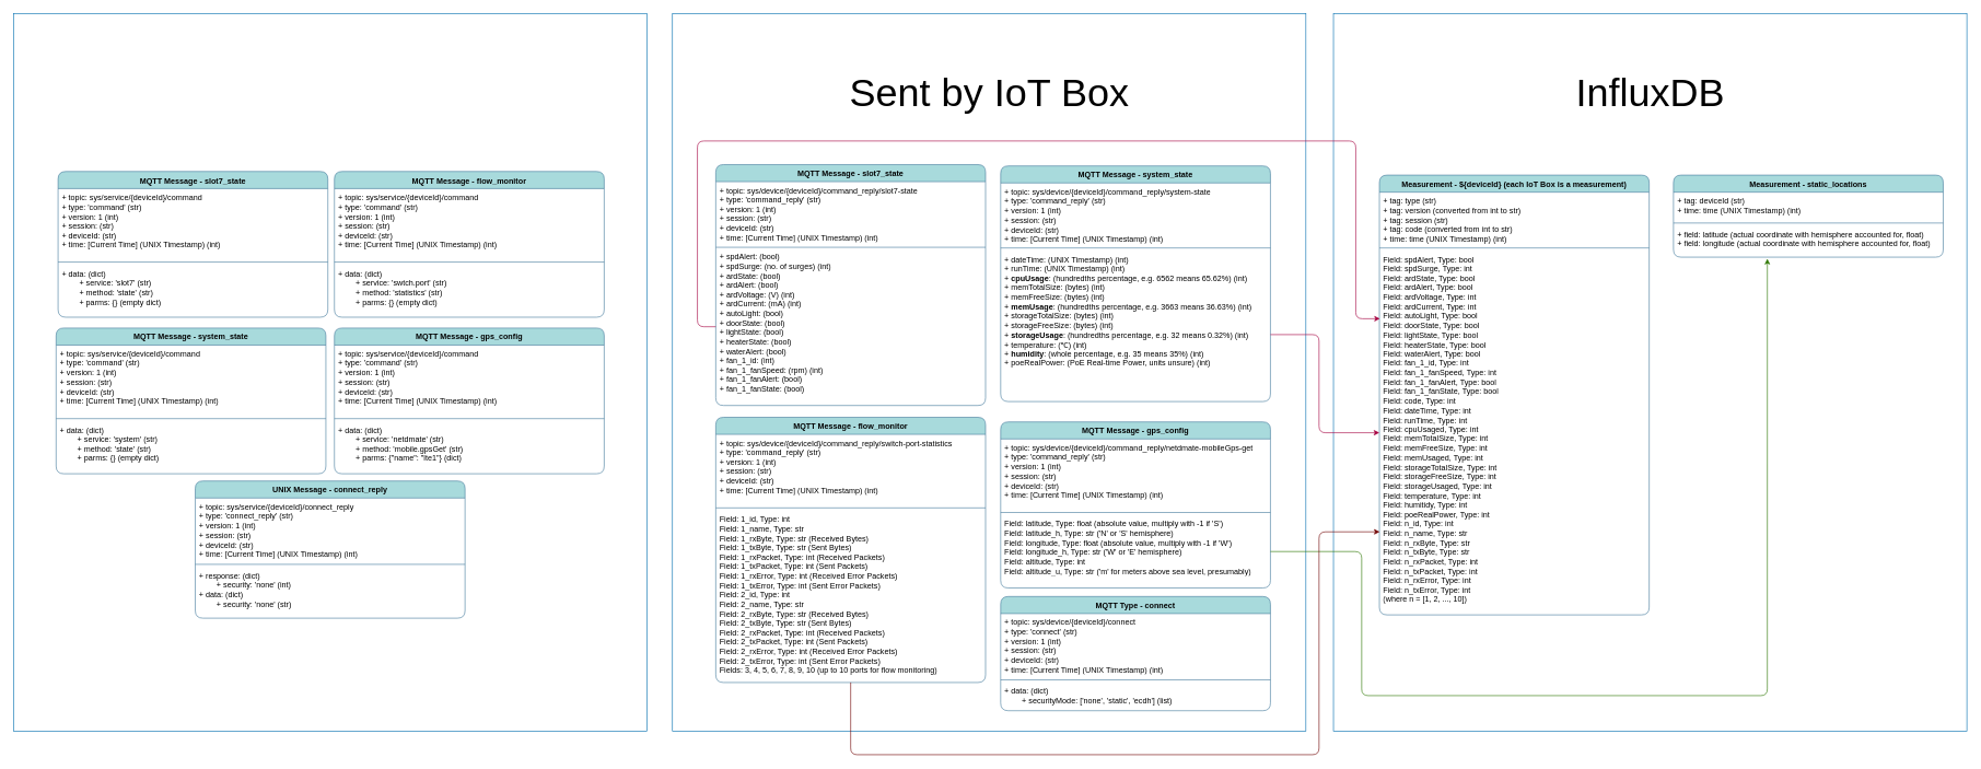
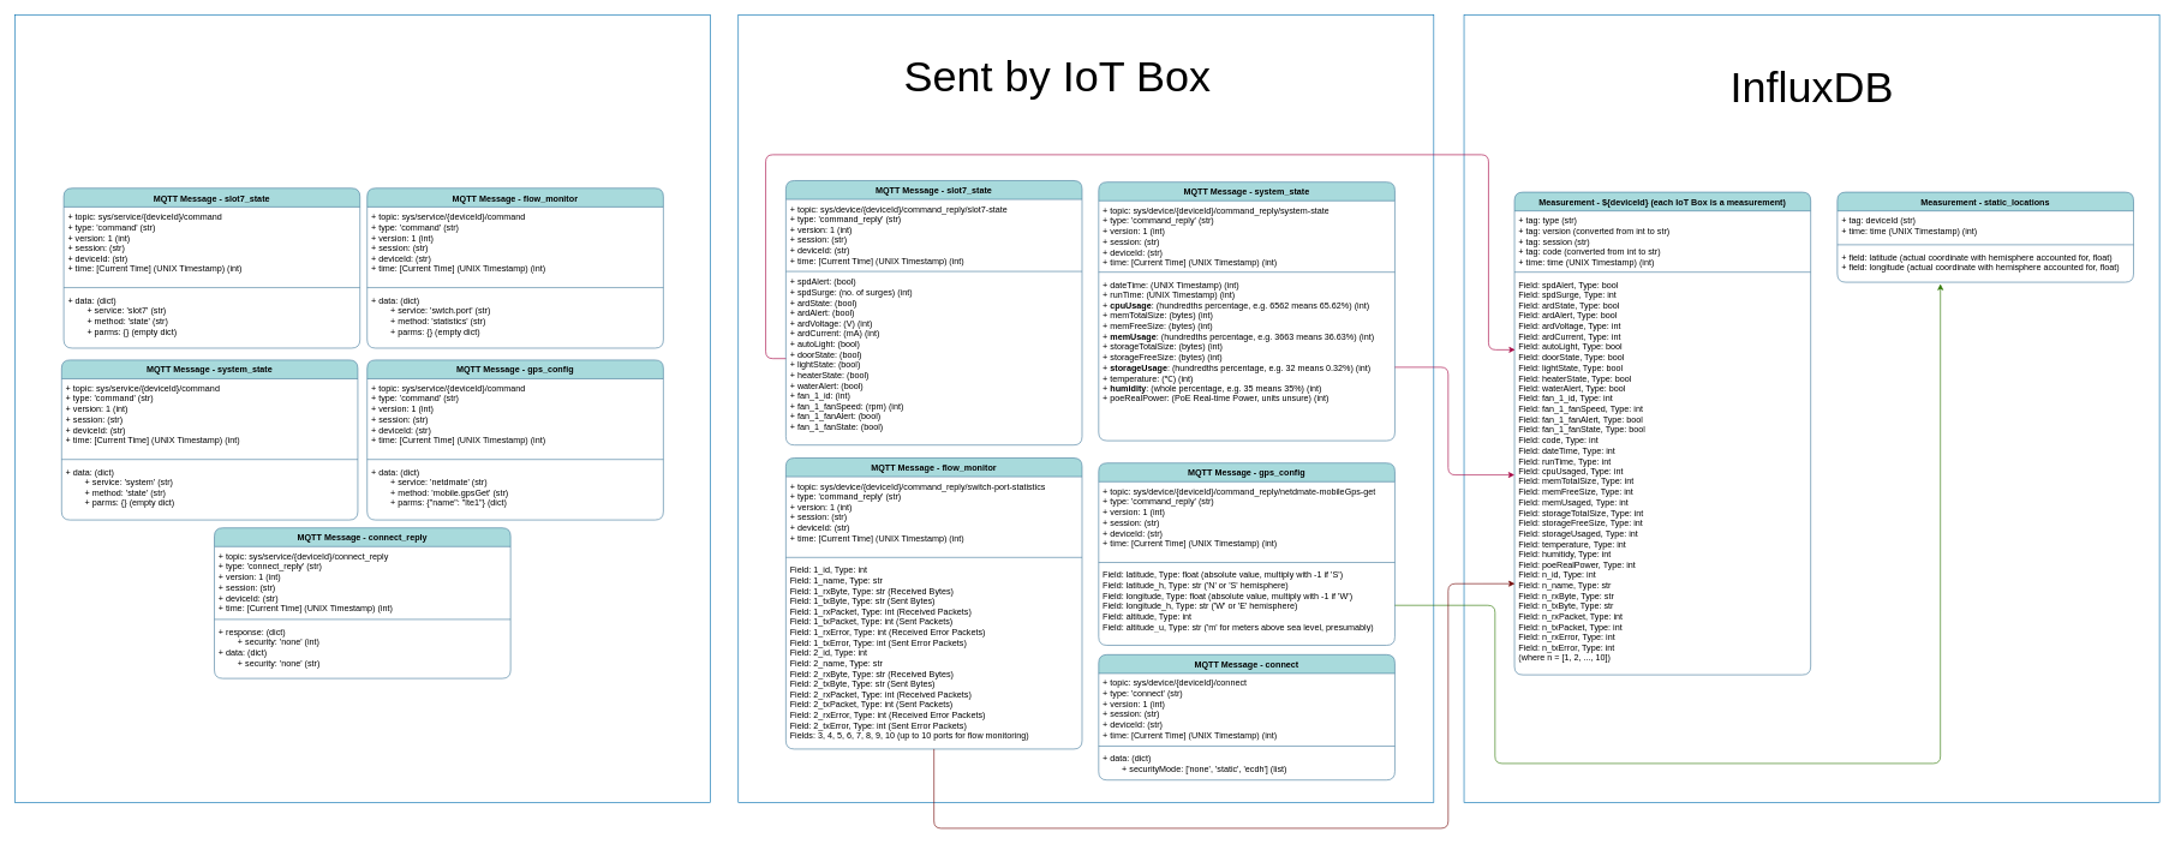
- <mxCell id="56" value="&lt;font style=&quot;font-size: 60px;&quot;&gt;Sent by IoT Box&lt;/font&gt;" style="text;html=1;align=center;verticalAlign=middle;whiteSpace=wrap;rounded=0;fontColor=#000000;" parent="1" vertex="1"><mxGeometry x="1164.5" y="71.5" width="684" height="136" as="geometry" /></mxCell>
+ <mxCell id="56" value="&lt;font style=&quot;font-size: 60px;&quot;&gt;Sent by IoT Box&lt;/font&gt;" style="text;html=1;align=center;verticalAlign=middle;whiteSpace=wrap;rounded=0;fontColor=#000000;" parent="1" vertex="1"><mxGeometry x="1124.5" y="36.5" width="684" height="136" as="geometry" /></mxCell>
- <mxCell id="57" value="&lt;font style=&quot;font-size: 60px;&quot;&gt;InfluxDB&lt;/font&gt;" style="text;html=1;align=center;verticalAlign=middle;whiteSpace=wrap;rounded=0;fontColor=#000000;" parent="1" vertex="1"><mxGeometry x="2171.5" y="71.5" width="684" height="136" as="geometry" /></mxCell>
+ <mxCell id="57" value="&lt;font style=&quot;font-size: 60px;&quot;&gt;InfluxDB&lt;/font&gt;" style="text;html=1;align=center;verticalAlign=middle;whiteSpace=wrap;rounded=0;fontColor=#000000;" parent="1" vertex="1"><mxGeometry x="2171.5" y="51.5" width="684" height="136" as="geometry" /></mxCell>
- <mxCell id="32" value="UNIX Message - connect_reply" style="swimlane;fontStyle=1;align=center;verticalAlign=top;childLayout=stackLayout;horizontal=1;startSize=26;horizontalStack=0;resizeParent=1;resizeParentMax=0;resizeLast=0;collapsible=1;marginBottom=0;whiteSpace=wrap;html=1;strokeColor=#457B9D;fontColor=#000000;fillColor=#A8DADC;rounded=1;" parent="1" vertex="1"><mxGeometry x="297" y="732" width="411" height="209" as="geometry" /></mxCell>
+ <mxCell id="32" value="MQTT Message - connect_reply" style="swimlane;fontStyle=1;align=center;verticalAlign=top;childLayout=stackLayout;horizontal=1;startSize=26;horizontalStack=0;resizeParent=1;resizeParentMax=0;resizeLast=0;collapsible=1;marginBottom=0;whiteSpace=wrap;html=1;strokeColor=#457B9D;fontColor=#000000;fillColor=#A8DADC;rounded=1;" parent="1" vertex="1"><mxGeometry x="297" y="732" width="411" height="209" as="geometry" /></mxCell>
- <mxCell id="15" value="MQTT Type - connect" style="swimlane;fontStyle=1;align=center;verticalAlign=top;childLayout=stackLayout;horizontal=1;startSize=26;horizontalStack=0;resizeParent=1;resizeParentMax=0;resizeLast=0;collapsible=1;marginBottom=0;whiteSpace=wrap;html=1;strokeColor=#457B9D;fontColor=#000000;fillColor=#A8DADC;rounded=1;" parent="1" vertex="1"><mxGeometry x="1524" y="908" width="411" height="174" as="geometry" /></mxCell>
+ <mxCell id="15" value="MQTT Message - connect" style="swimlane;fontStyle=1;align=center;verticalAlign=top;childLayout=stackLayout;horizontal=1;startSize=26;horizontalStack=0;resizeParent=1;resizeParentMax=0;resizeLast=0;collapsible=1;marginBottom=0;whiteSpace=wrap;html=1;strokeColor=#457B9D;fontColor=#000000;fillColor=#A8DADC;rounded=1;" parent="1" vertex="1"><mxGeometry x="1524" y="908" width="411" height="174" as="geometry" /></mxCell>
